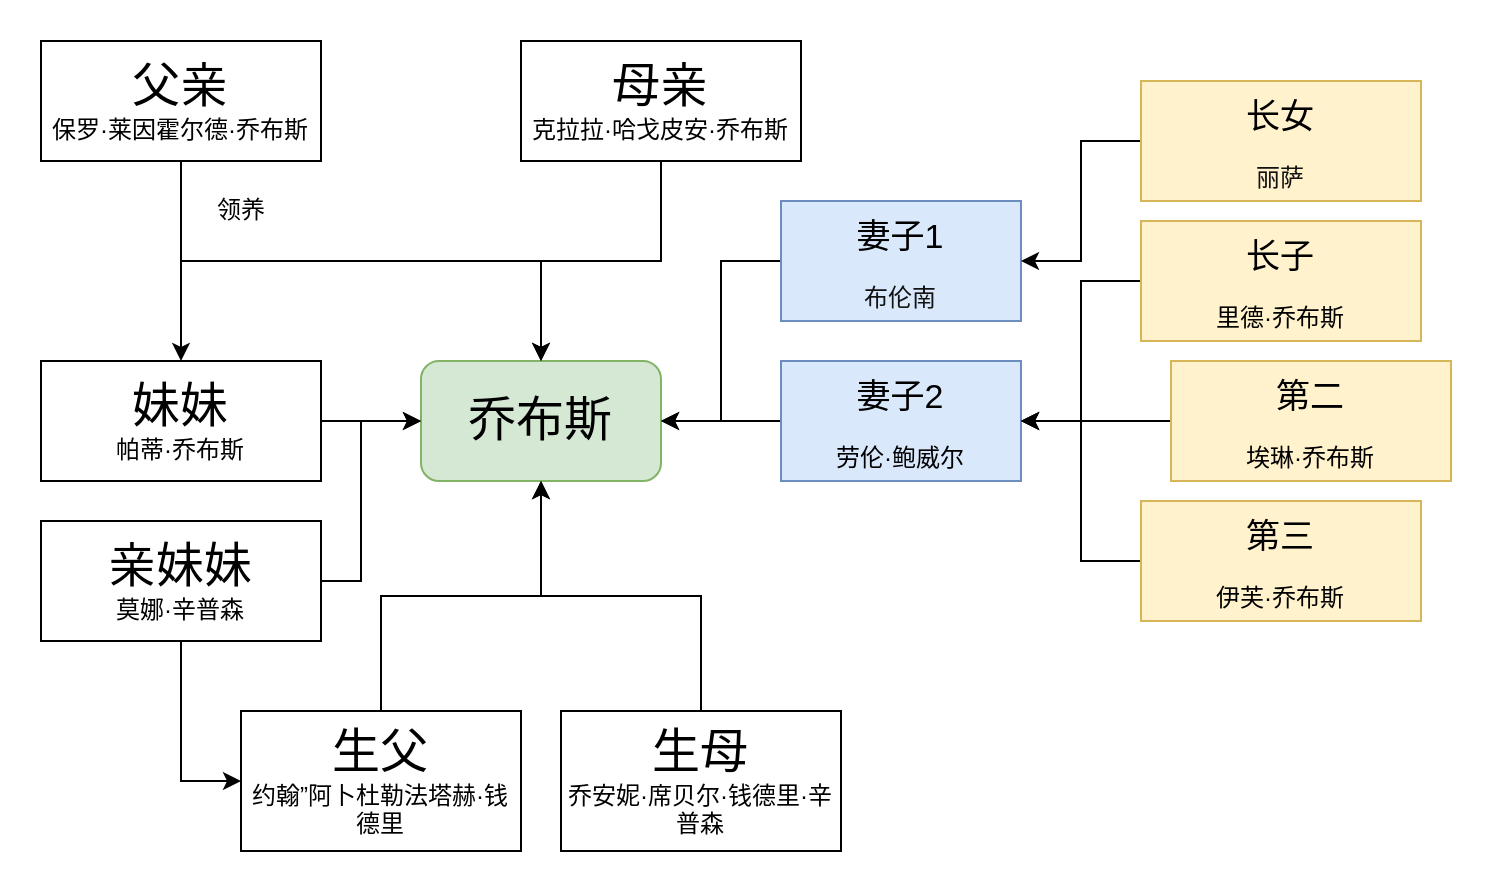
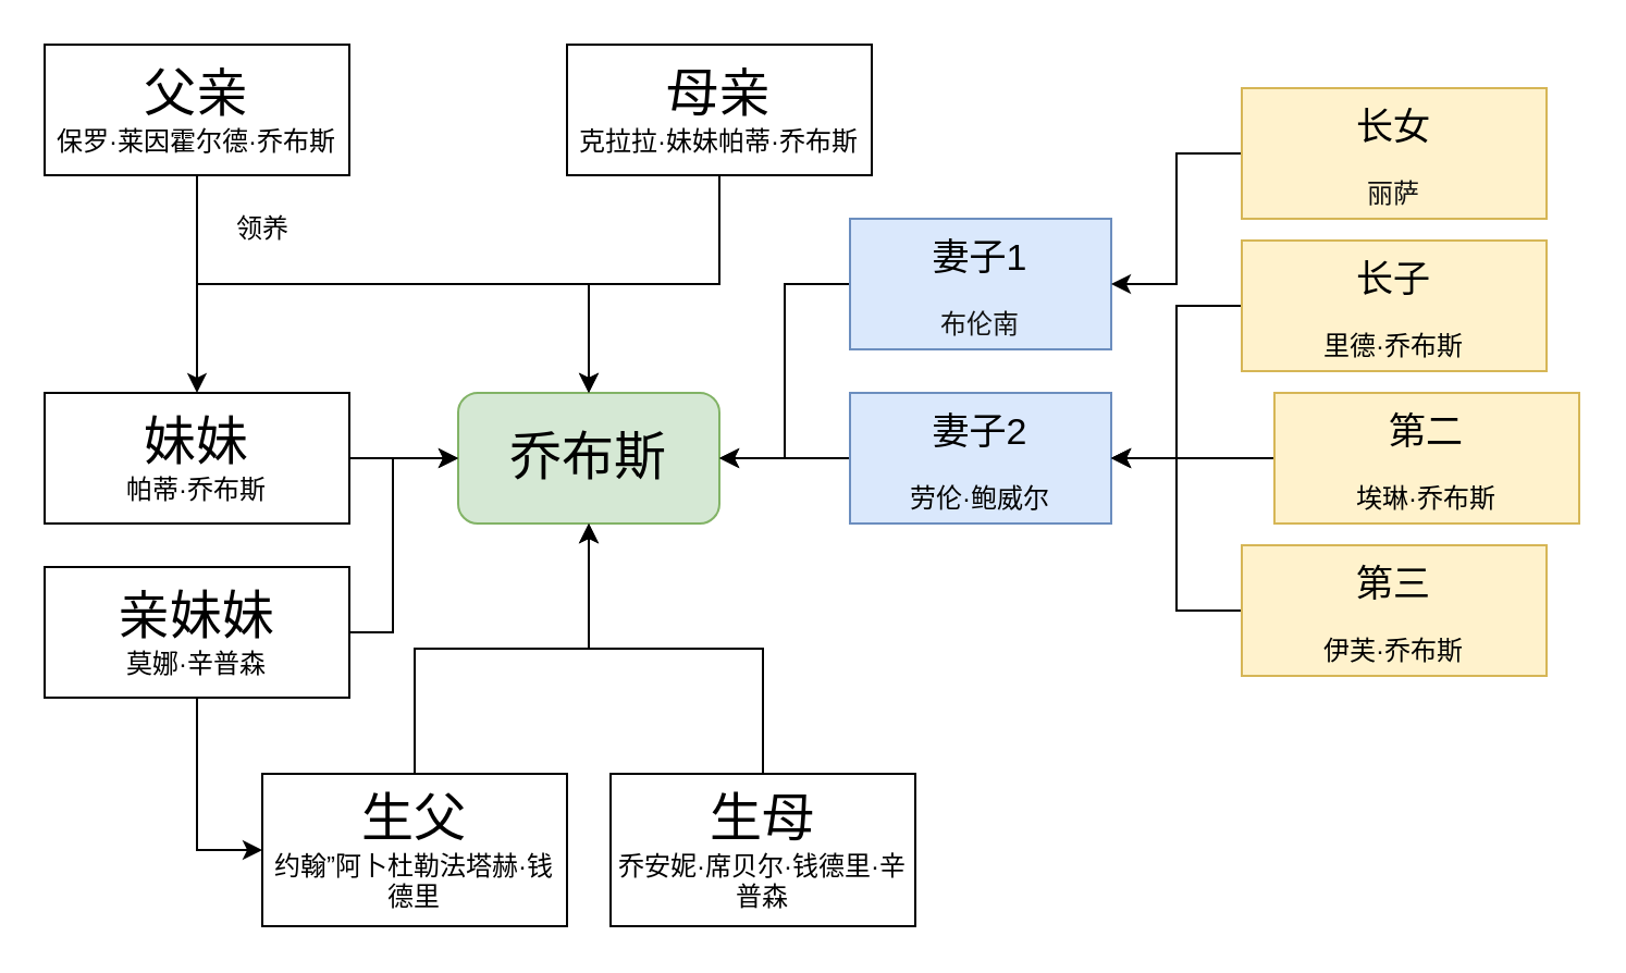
- <mxCell id="13" value="&lt;span style=&quot;font-family: 宋体, arial; text-align: start;&quot;&gt;&lt;font style=&quot;font-size: 24px;&quot;&gt;母亲&lt;/font&gt;&lt;br style=&quot;font-size: 12px;&quot;&gt;&lt;/span&gt;&lt;span style=&quot;font-family: 宋体, arial; text-align: start;&quot;&gt;&lt;font style=&quot;font-size: 12px;&quot;&gt;克拉拉·哈戈皮安·乔布斯&lt;/font&gt;&lt;/span&gt;" style="rounded=0;whiteSpace=wrap;html=1;fontSize=12;" vertex="1" parent="1"><mxGeometry x="260" y="20" width="140" height="60" as="geometry" /></mxCell>
+ <mxCell id="13" value="&lt;span style=&quot;font-family: 宋体, arial; text-align: start;&quot;&gt;&lt;font style=&quot;font-size: 24px;&quot;&gt;母亲&lt;/font&gt;&lt;br style=&quot;font-size: 12px;&quot;&gt;&lt;/span&gt;&lt;span style=&quot;font-family: 宋体, arial; text-align: start;&quot;&gt;&lt;font style=&quot;font-size: 12px;&quot;&gt;克拉拉·妹妹帕蒂·乔布斯&lt;/font&gt;&lt;/span&gt;" style="rounded=0;whiteSpace=wrap;html=1;fontSize=12;" vertex="1" parent="1"><mxGeometry x="260" y="20" width="140" height="60" as="geometry" /></mxCell>
